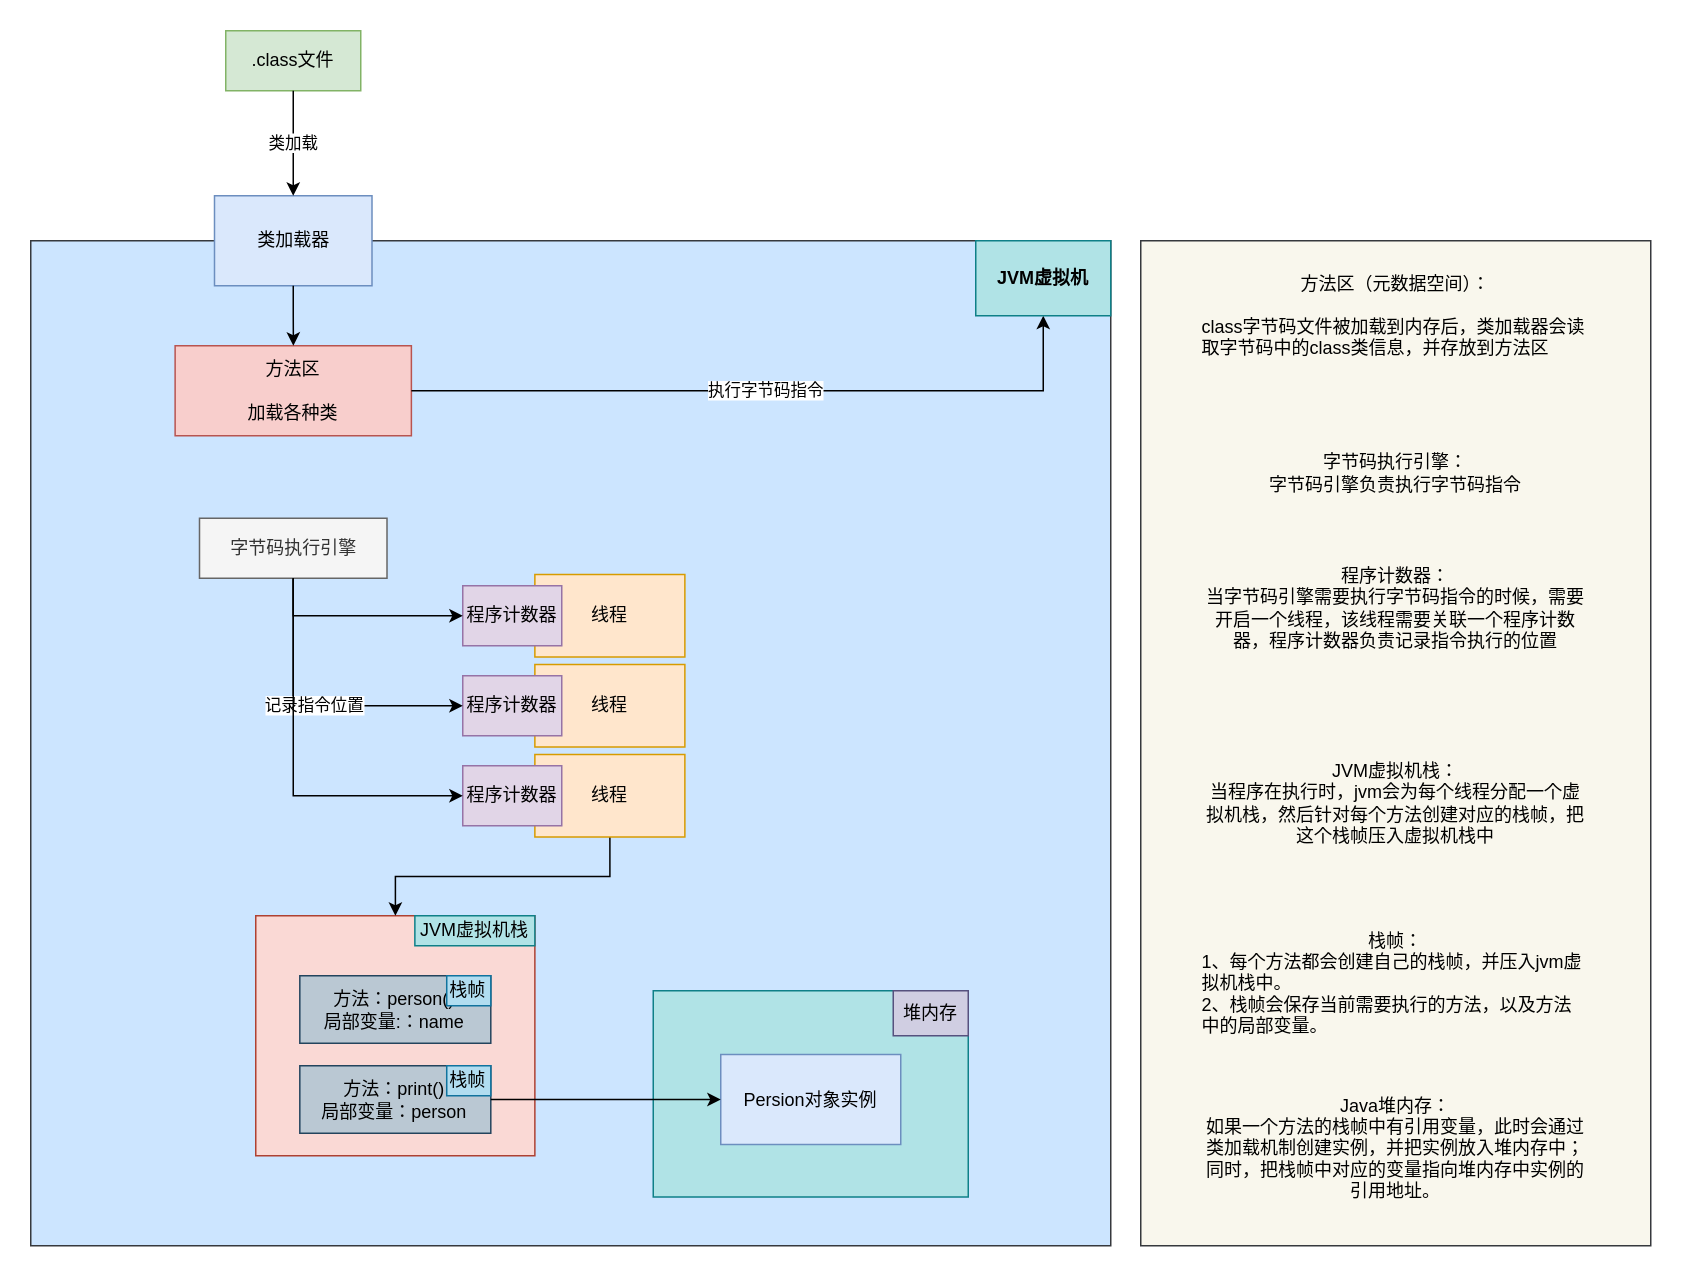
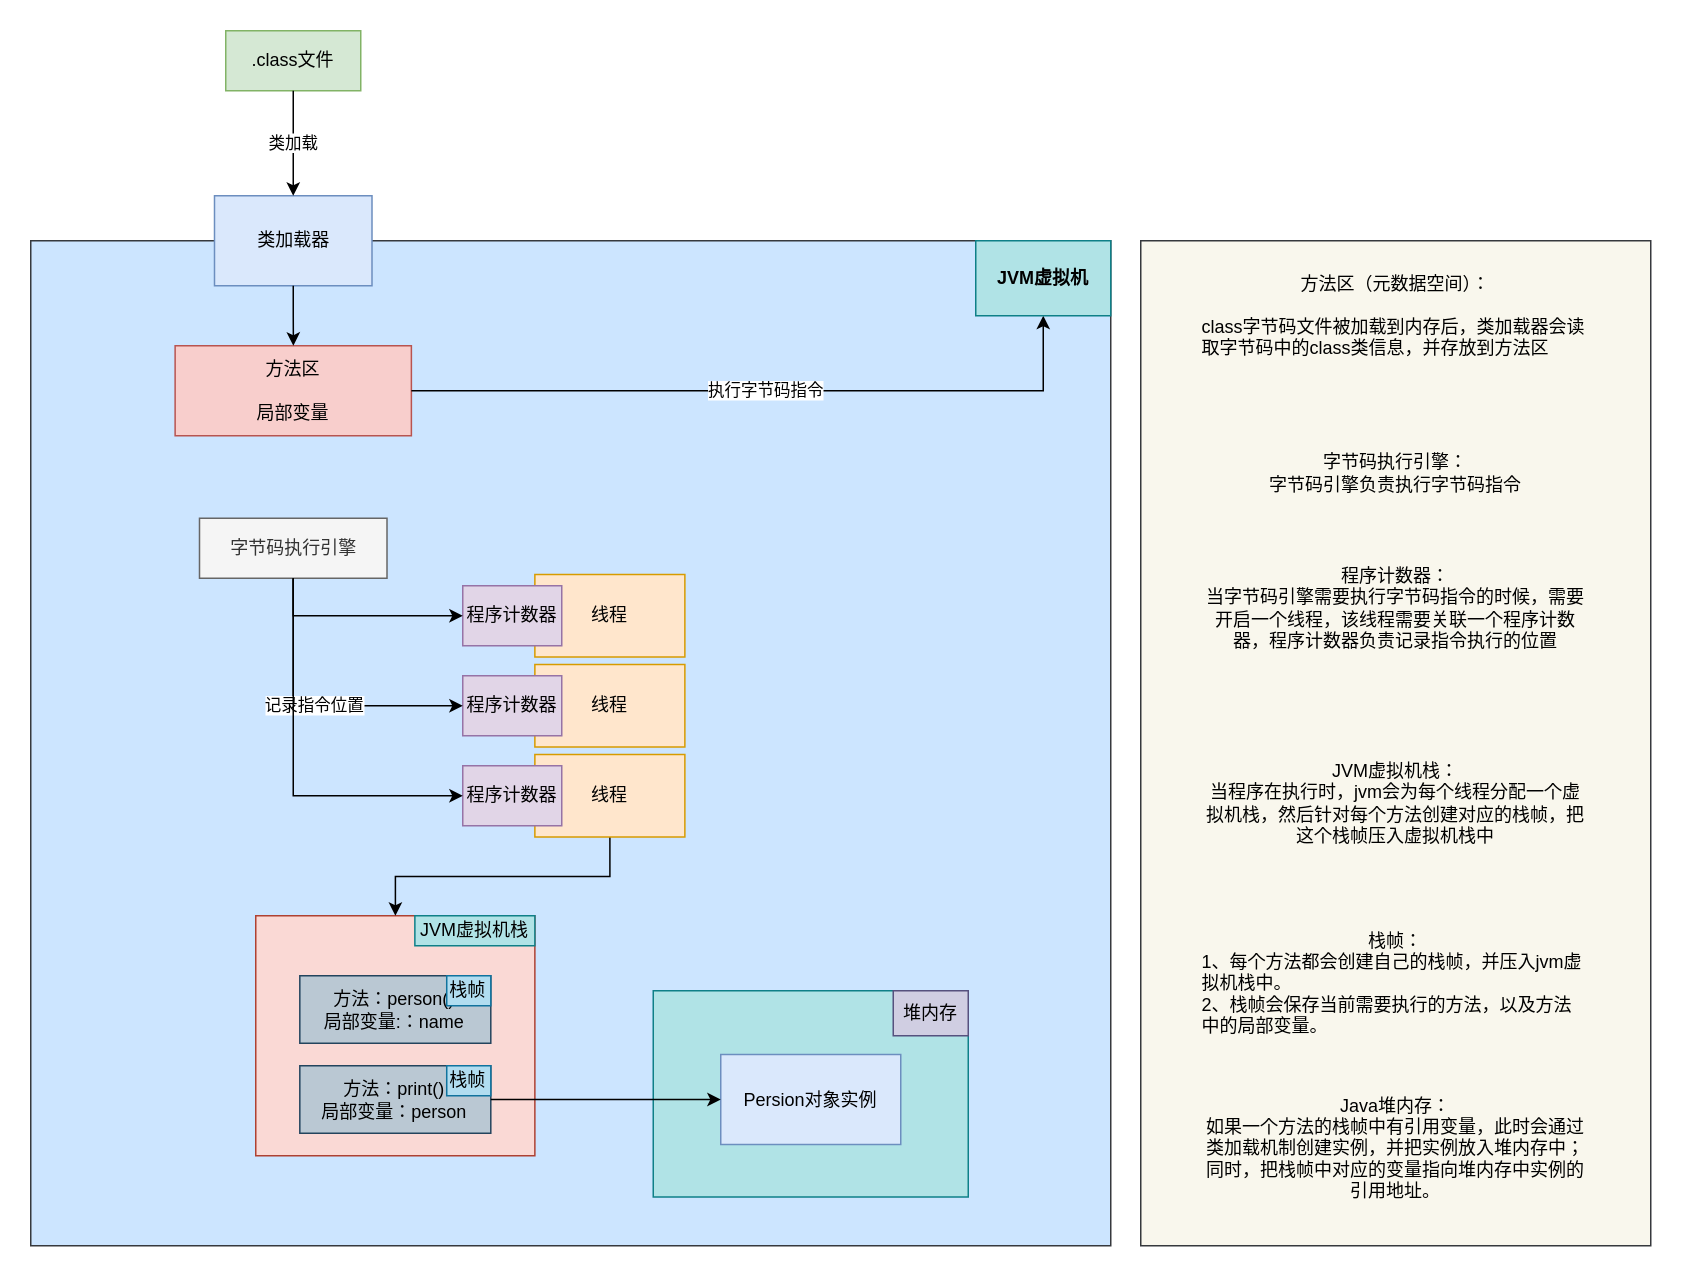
- <mxCell id="8" value="方法区&lt;br&gt;&lt;br&gt;加载各种类" style="rounded=0;whiteSpace=wrap;html=1;fillColor=#f8cecc;strokeColor=#b85450;" parent="3" vertex="1"><mxGeometry x="96.25" y="210" width="157.5" height="60" as="geometry" /></mxCell>
+ <mxCell id="8" value="方法区&lt;br&gt;&lt;br&gt;局部变量" style="rounded=0;whiteSpace=wrap;html=1;fillColor=#f8cecc;strokeColor=#b85450;" parent="3" vertex="1"><mxGeometry x="96.25" y="210" width="157.5" height="60" as="geometry" /></mxCell>
